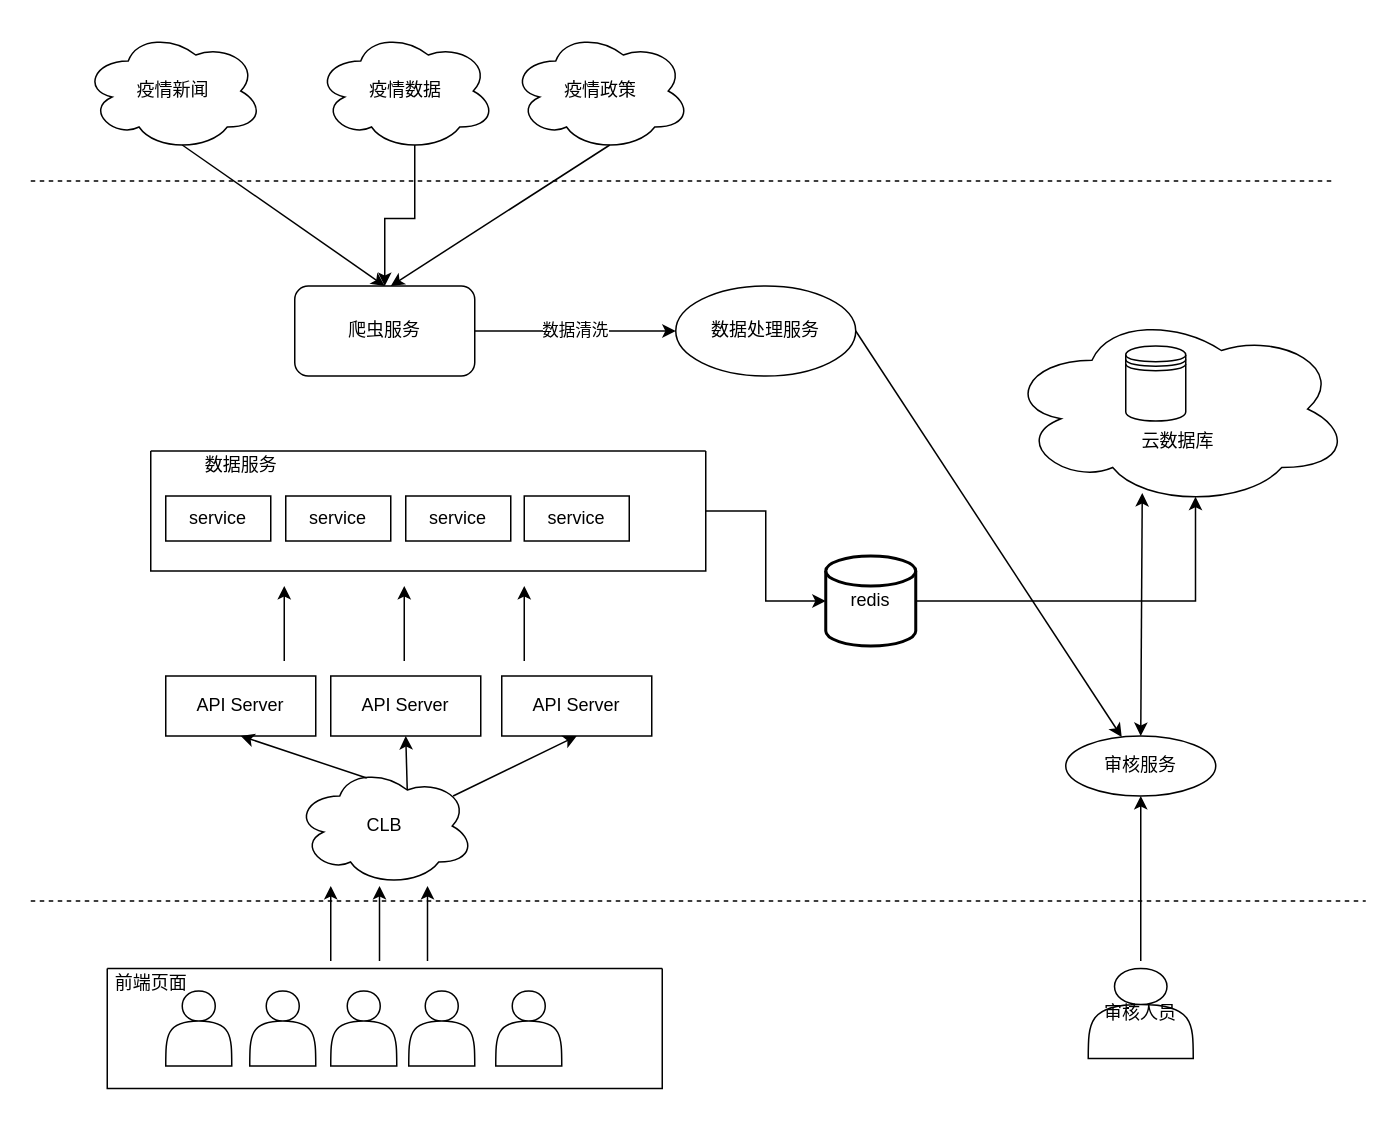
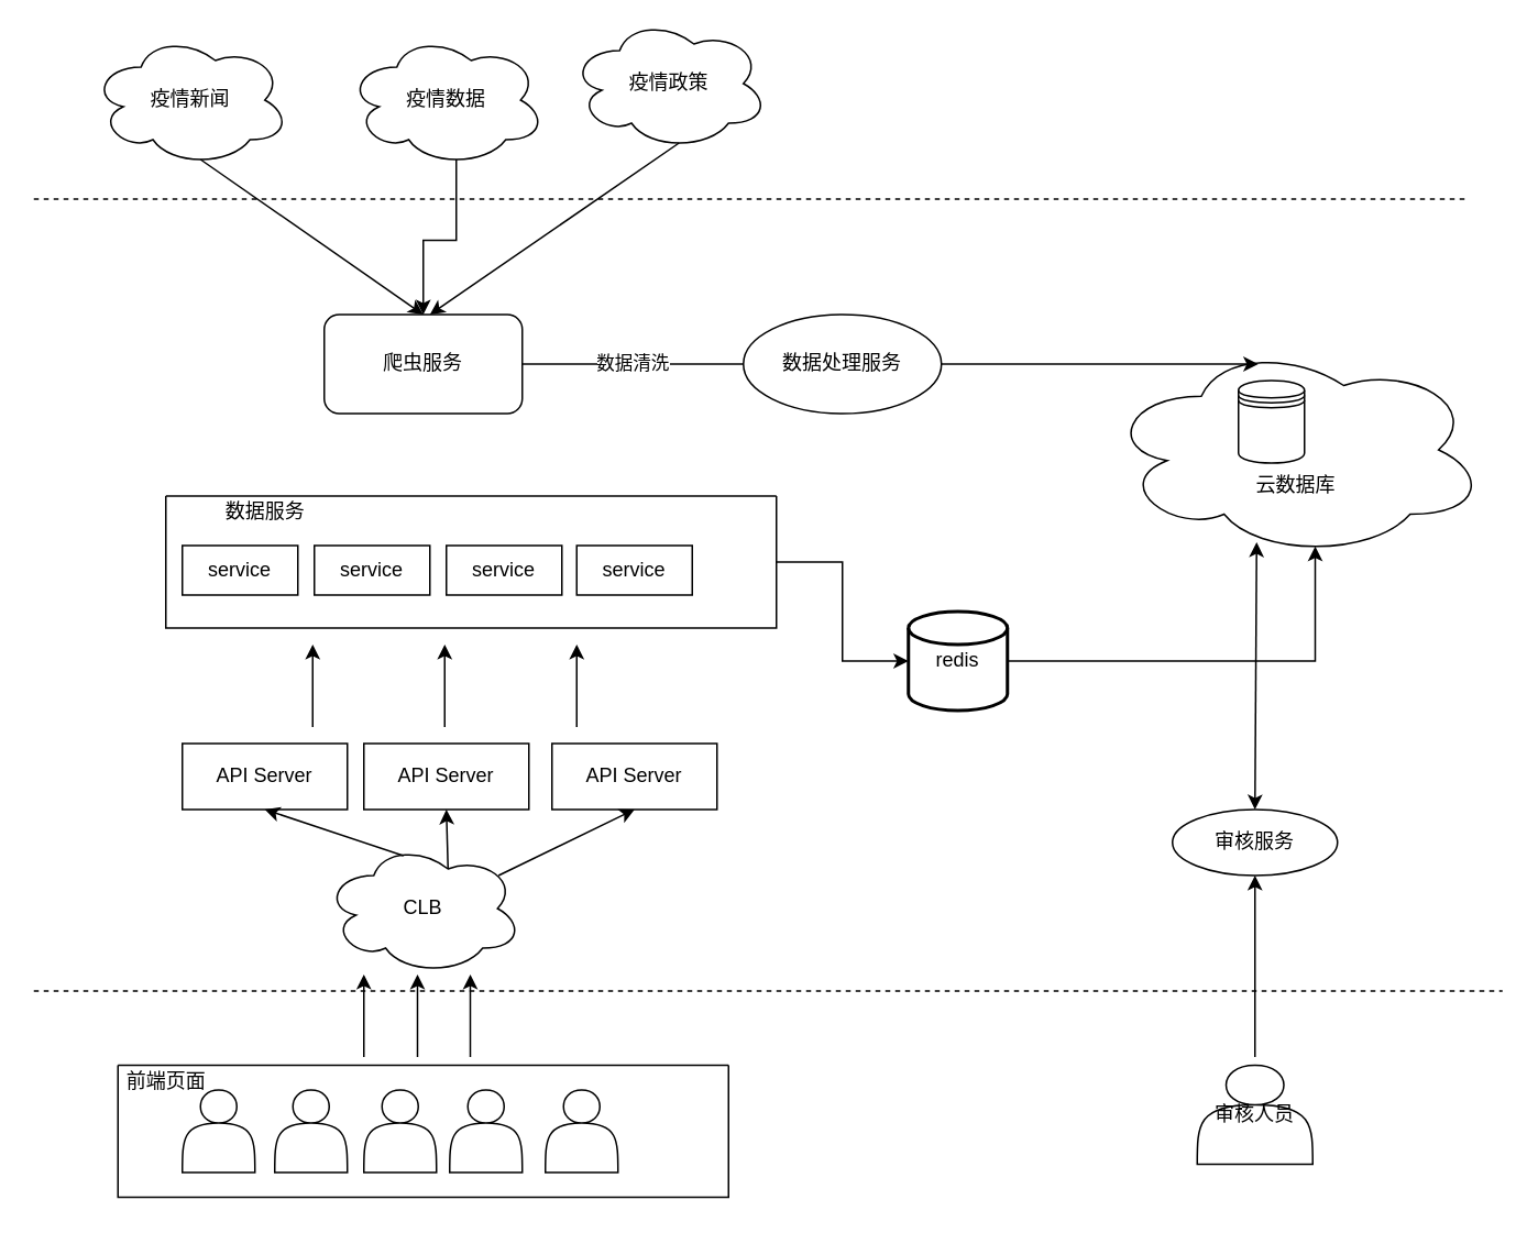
- <mxCell id="6" value="疫情政策" style="ellipse;shape=cloud;whiteSpace=wrap;html=1;" vertex="1" parent="1"><mxGeometry x="340" y="20" width="120" height="80" as="geometry" /></mxCell>
+ <mxCell id="6" value="疫情政策" style="ellipse;shape=cloud;whiteSpace=wrap;html=1;" vertex="1" parent="1"><mxGeometry x="345" y="10" width="120" height="80" as="geometry" /></mxCell>
- <mxCell id="11" value="数据清洗" style="endArrow=classic;html=1;exitX=1;exitY=0.5;exitDx=0;exitDy=0;entryX=0;entryY=0.5;entryDx=0;entryDy=0;entryPerimeter=0;" edge="1" parent="1" source="2" target="10"><mxGeometry relative="1" as="geometry"><mxPoint x="290" y="340" as="sourcePoint" /><mxPoint x="390" y="340" as="targetPoint" /></mxGeometry></mxCell>
+ <mxCell id="11" value="数据清洗" style="endArrow=none;html=1;exitX=1;exitY=0.5;exitDx=0;exitDy=0;entryX=0;entryY=0.5;entryDx=0;entryDy=0;entryPerimeter=0;" edge="1" parent="1" source="2" target="10"><mxGeometry relative="1" as="geometry"><mxPoint x="290" y="340" as="sourcePoint" /><mxPoint x="390" y="340" as="targetPoint" /></mxGeometry></mxCell>
- <mxCell id="15" value="" style="endArrow=classic;html=1;exitX=1;exitY=0.5;exitDx=0;exitDy=0;" edge="1" parent="1" source="10" target="35"><mxGeometry width="50" height="50" relative="1" as="geometry"><mxPoint x="320" y="320" as="sourcePoint" /><mxPoint x="370" y="270" as="targetPoint" /></mxGeometry></mxCell>
+ <mxCell id="15" value="" style="endArrow=classic;html=1;exitX=1;exitY=0.5;exitDx=0;exitDy=0;entryX=0.4;entryY=0.1;entryDx=0;entryDy=0;entryPerimeter=0;" edge="1" parent="1" source="10" target="14"><mxGeometry width="50" height="50" relative="1" as="geometry"><mxPoint x="320" y="320" as="sourcePoint" /><mxPoint x="370" y="270" as="targetPoint" /></mxGeometry></mxCell>
